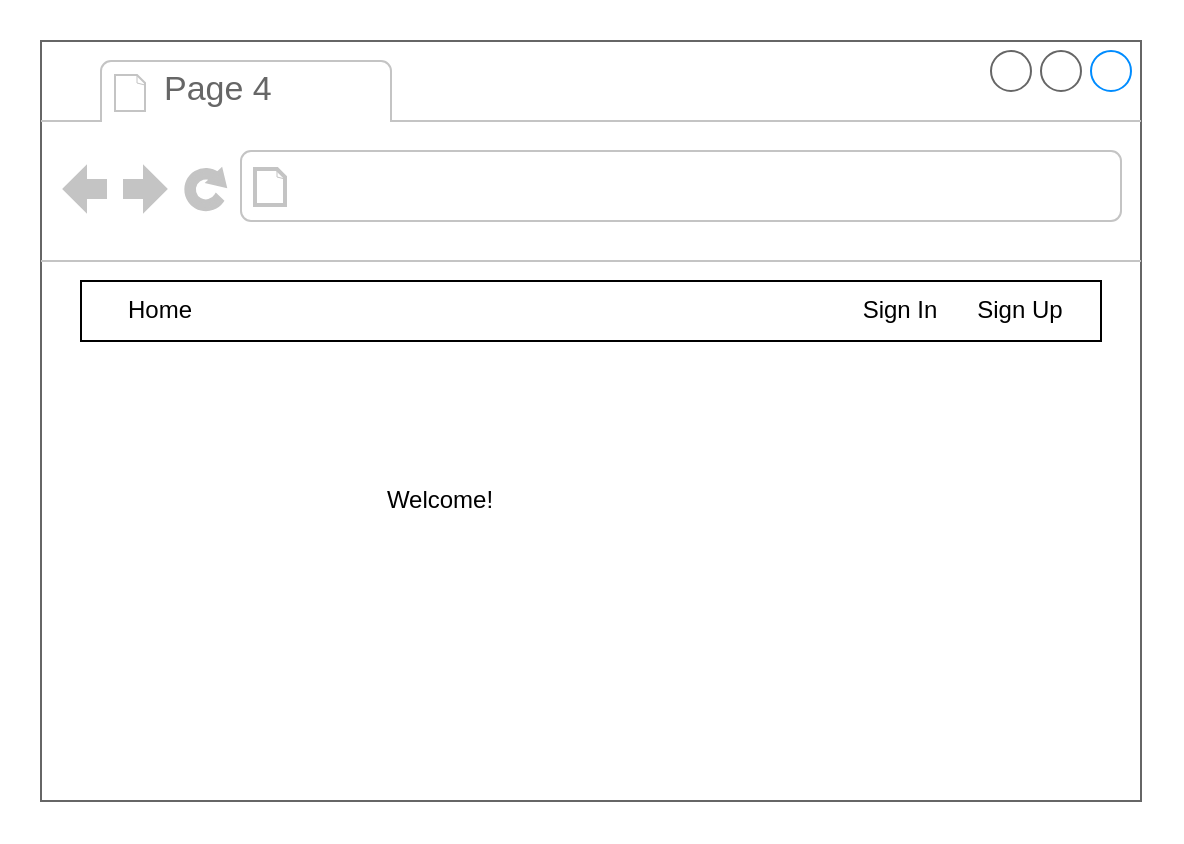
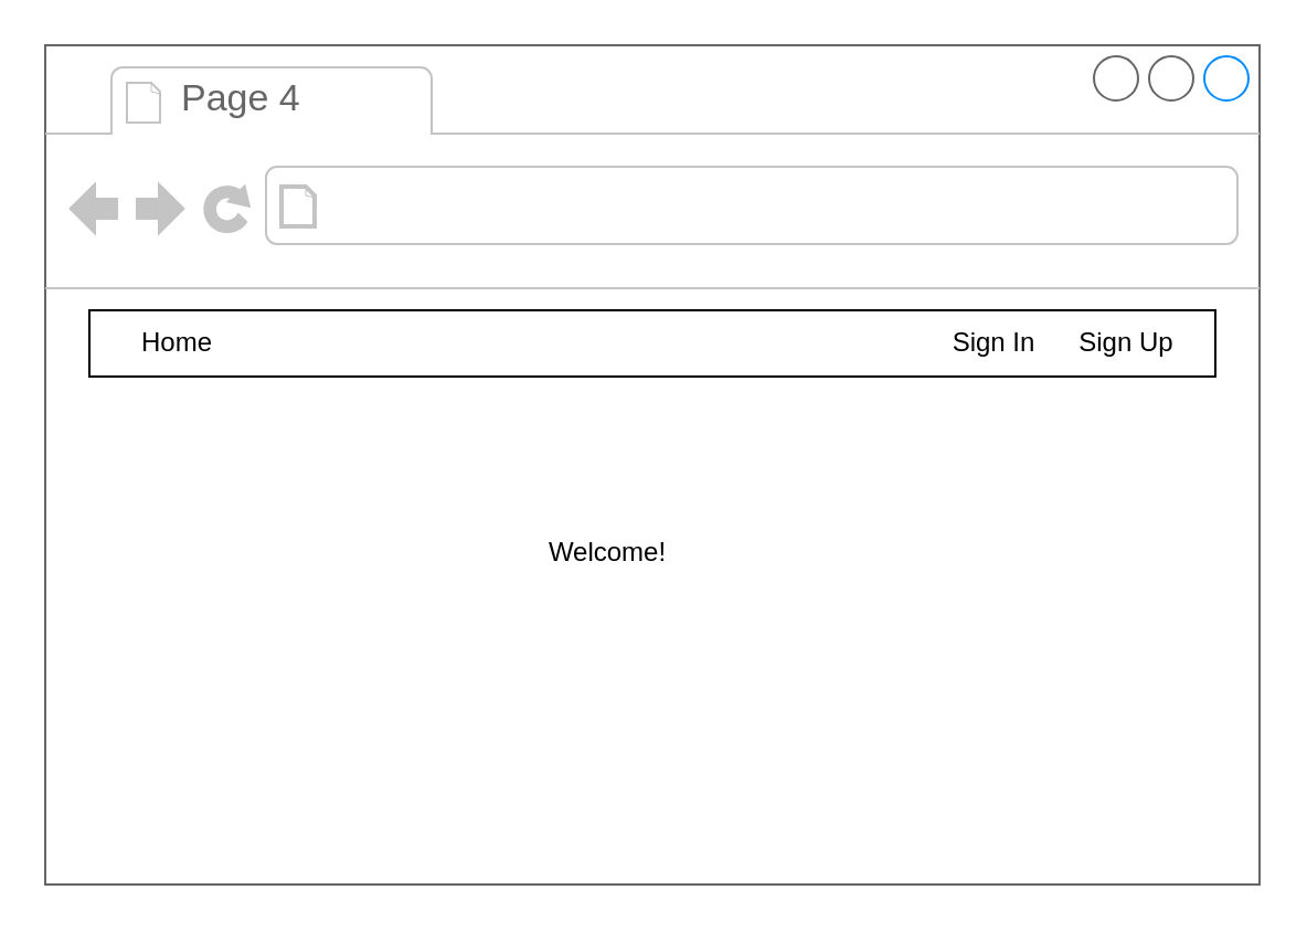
- <mxCell id="8" value="Welcome!" style="text;html=1;strokeColor=none;fillColor=none;align=center;verticalAlign=middle;whiteSpace=wrap;rounded=0;" vertex="1" parent="2"><mxGeometry x="180" y="220" width="40" height="20" as="geometry" /></mxCell>
+ <mxCell id="8" value="Welcome!" style="text;html=1;strokeColor=none;fillColor=none;align=center;verticalAlign=middle;whiteSpace=wrap;rounded=0;" vertex="1" parent="2"><mxGeometry x="235" y="220" width="40" height="20" as="geometry" /></mxCell>
